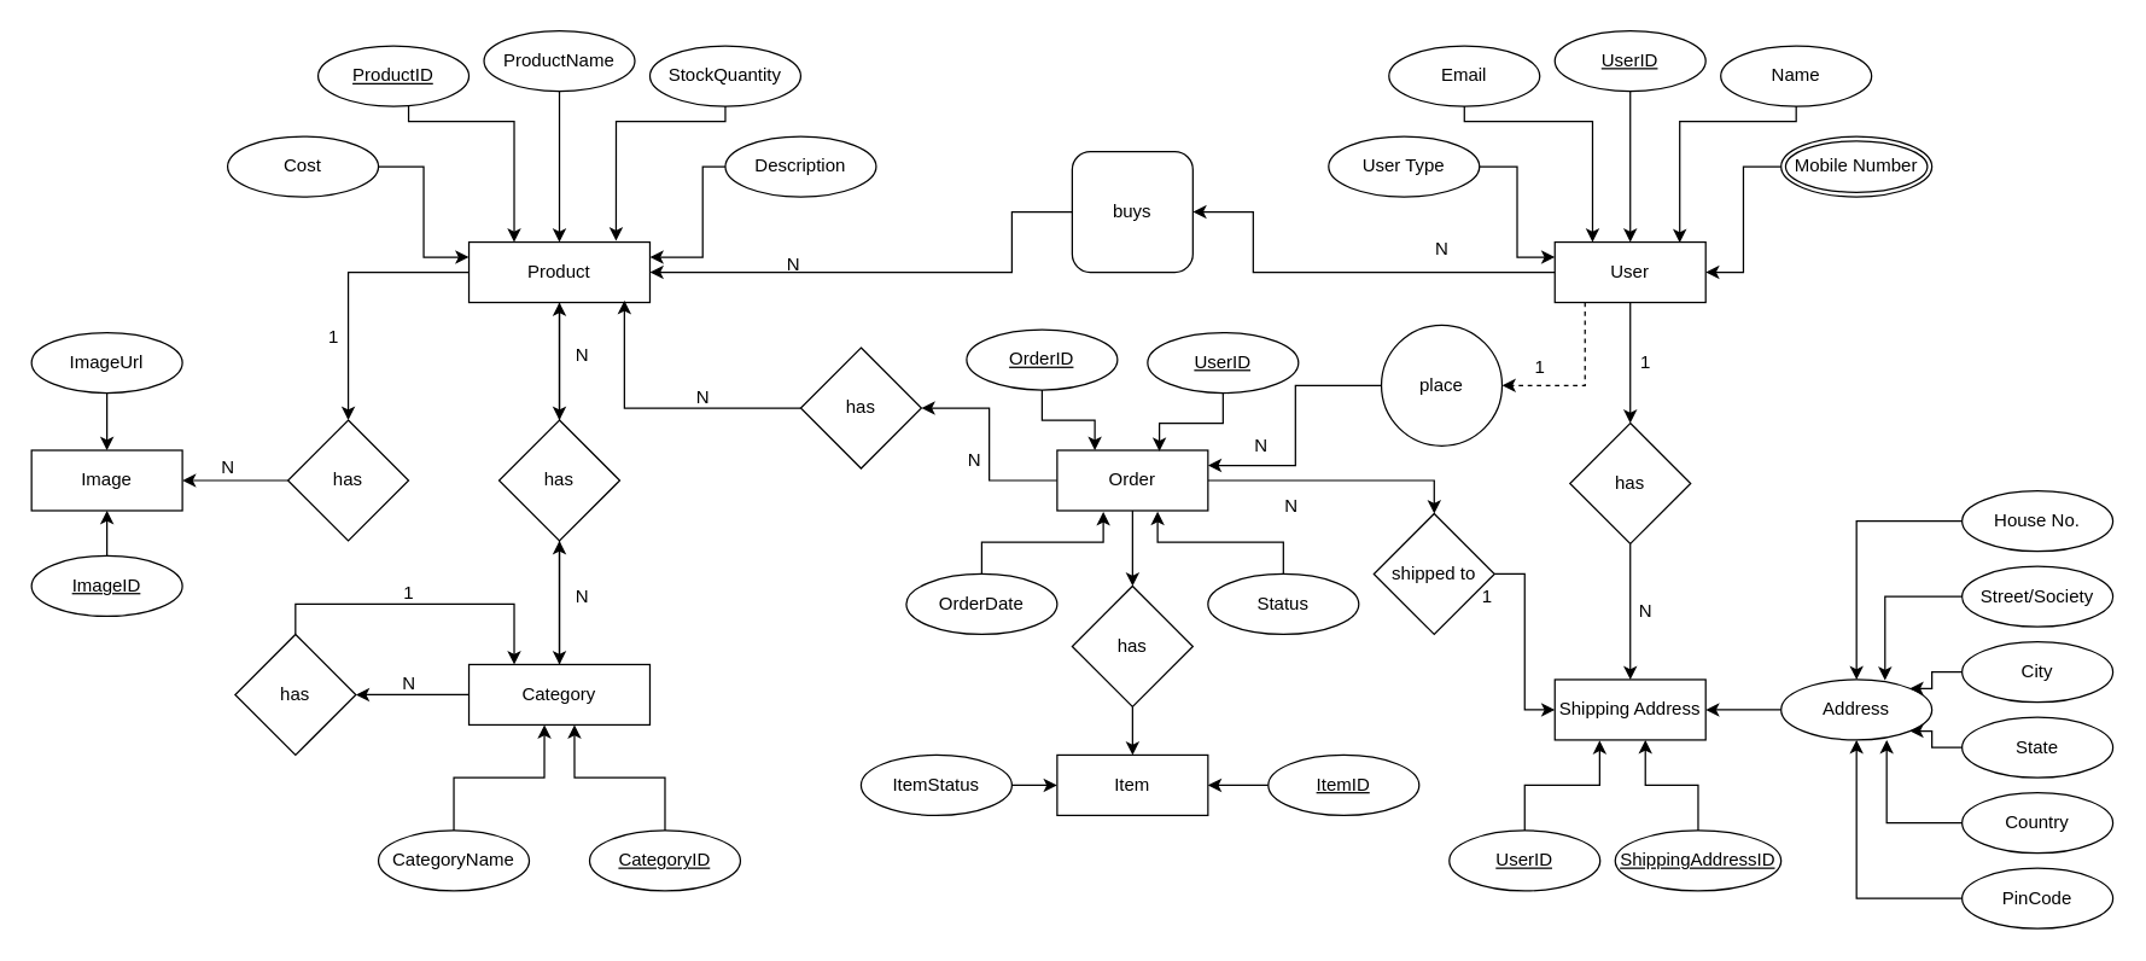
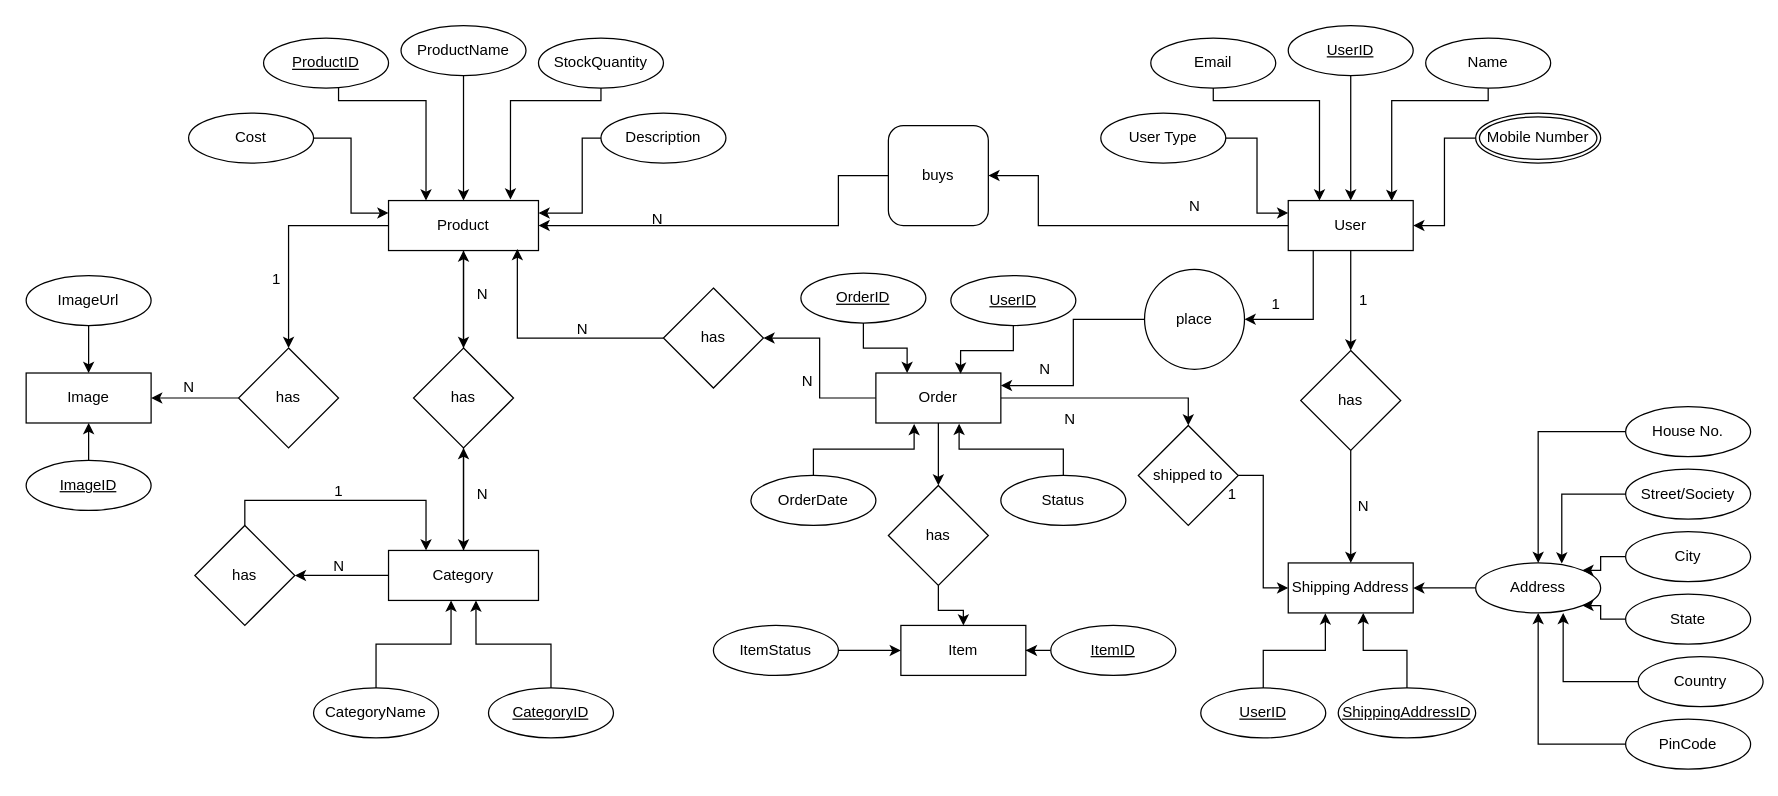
- <mxCell id="41" style="edgeStyle=orthogonalEdgeStyle;rounded=0;orthogonalLoop=1;jettySize=auto;html=1;entryX=1;entryY=0.5;entryDx=0;entryDy=0;dashed=1;" edge="1" parent="1" source="42" target="98"><mxGeometry relative="1" as="geometry"><Array as="points"><mxPoint x="1050" y="255" /></Array></mxGeometry></mxCell>
+ <mxCell id="41" style="edgeStyle=orthogonalEdgeStyle;rounded=0;orthogonalLoop=1;jettySize=auto;html=1;entryX=1;entryY=0.5;entryDx=0;entryDy=0;" edge="1" parent="1" source="42" target="98"><mxGeometry relative="1" as="geometry"><Array as="points"><mxPoint x="1050" y="255" /></Array></mxGeometry></mxCell>
- <mxCell id="104" value="Item" style="whiteSpace=wrap;html=1;align=center;" vertex="1" parent="1"><mxGeometry x="700" y="500" width="100" height="40" as="geometry" /></mxCell>
+ <mxCell id="104" value="Item" style="whiteSpace=wrap;html=1;align=center;" vertex="1" parent="1"><mxGeometry x="720" y="500" width="100" height="40" as="geometry" /></mxCell>
- <mxCell id="73" value="Country" style="ellipse;whiteSpace=wrap;html=1;align=center;" vertex="1" parent="1"><mxGeometry x="1300" y="525" width="100" height="40" as="geometry" /></mxCell>
+ <mxCell id="73" value="Country" style="ellipse;whiteSpace=wrap;html=1;align=center;" vertex="1" parent="1"><mxGeometry x="1310" y="525" width="100" height="40" as="geometry" /></mxCell>
